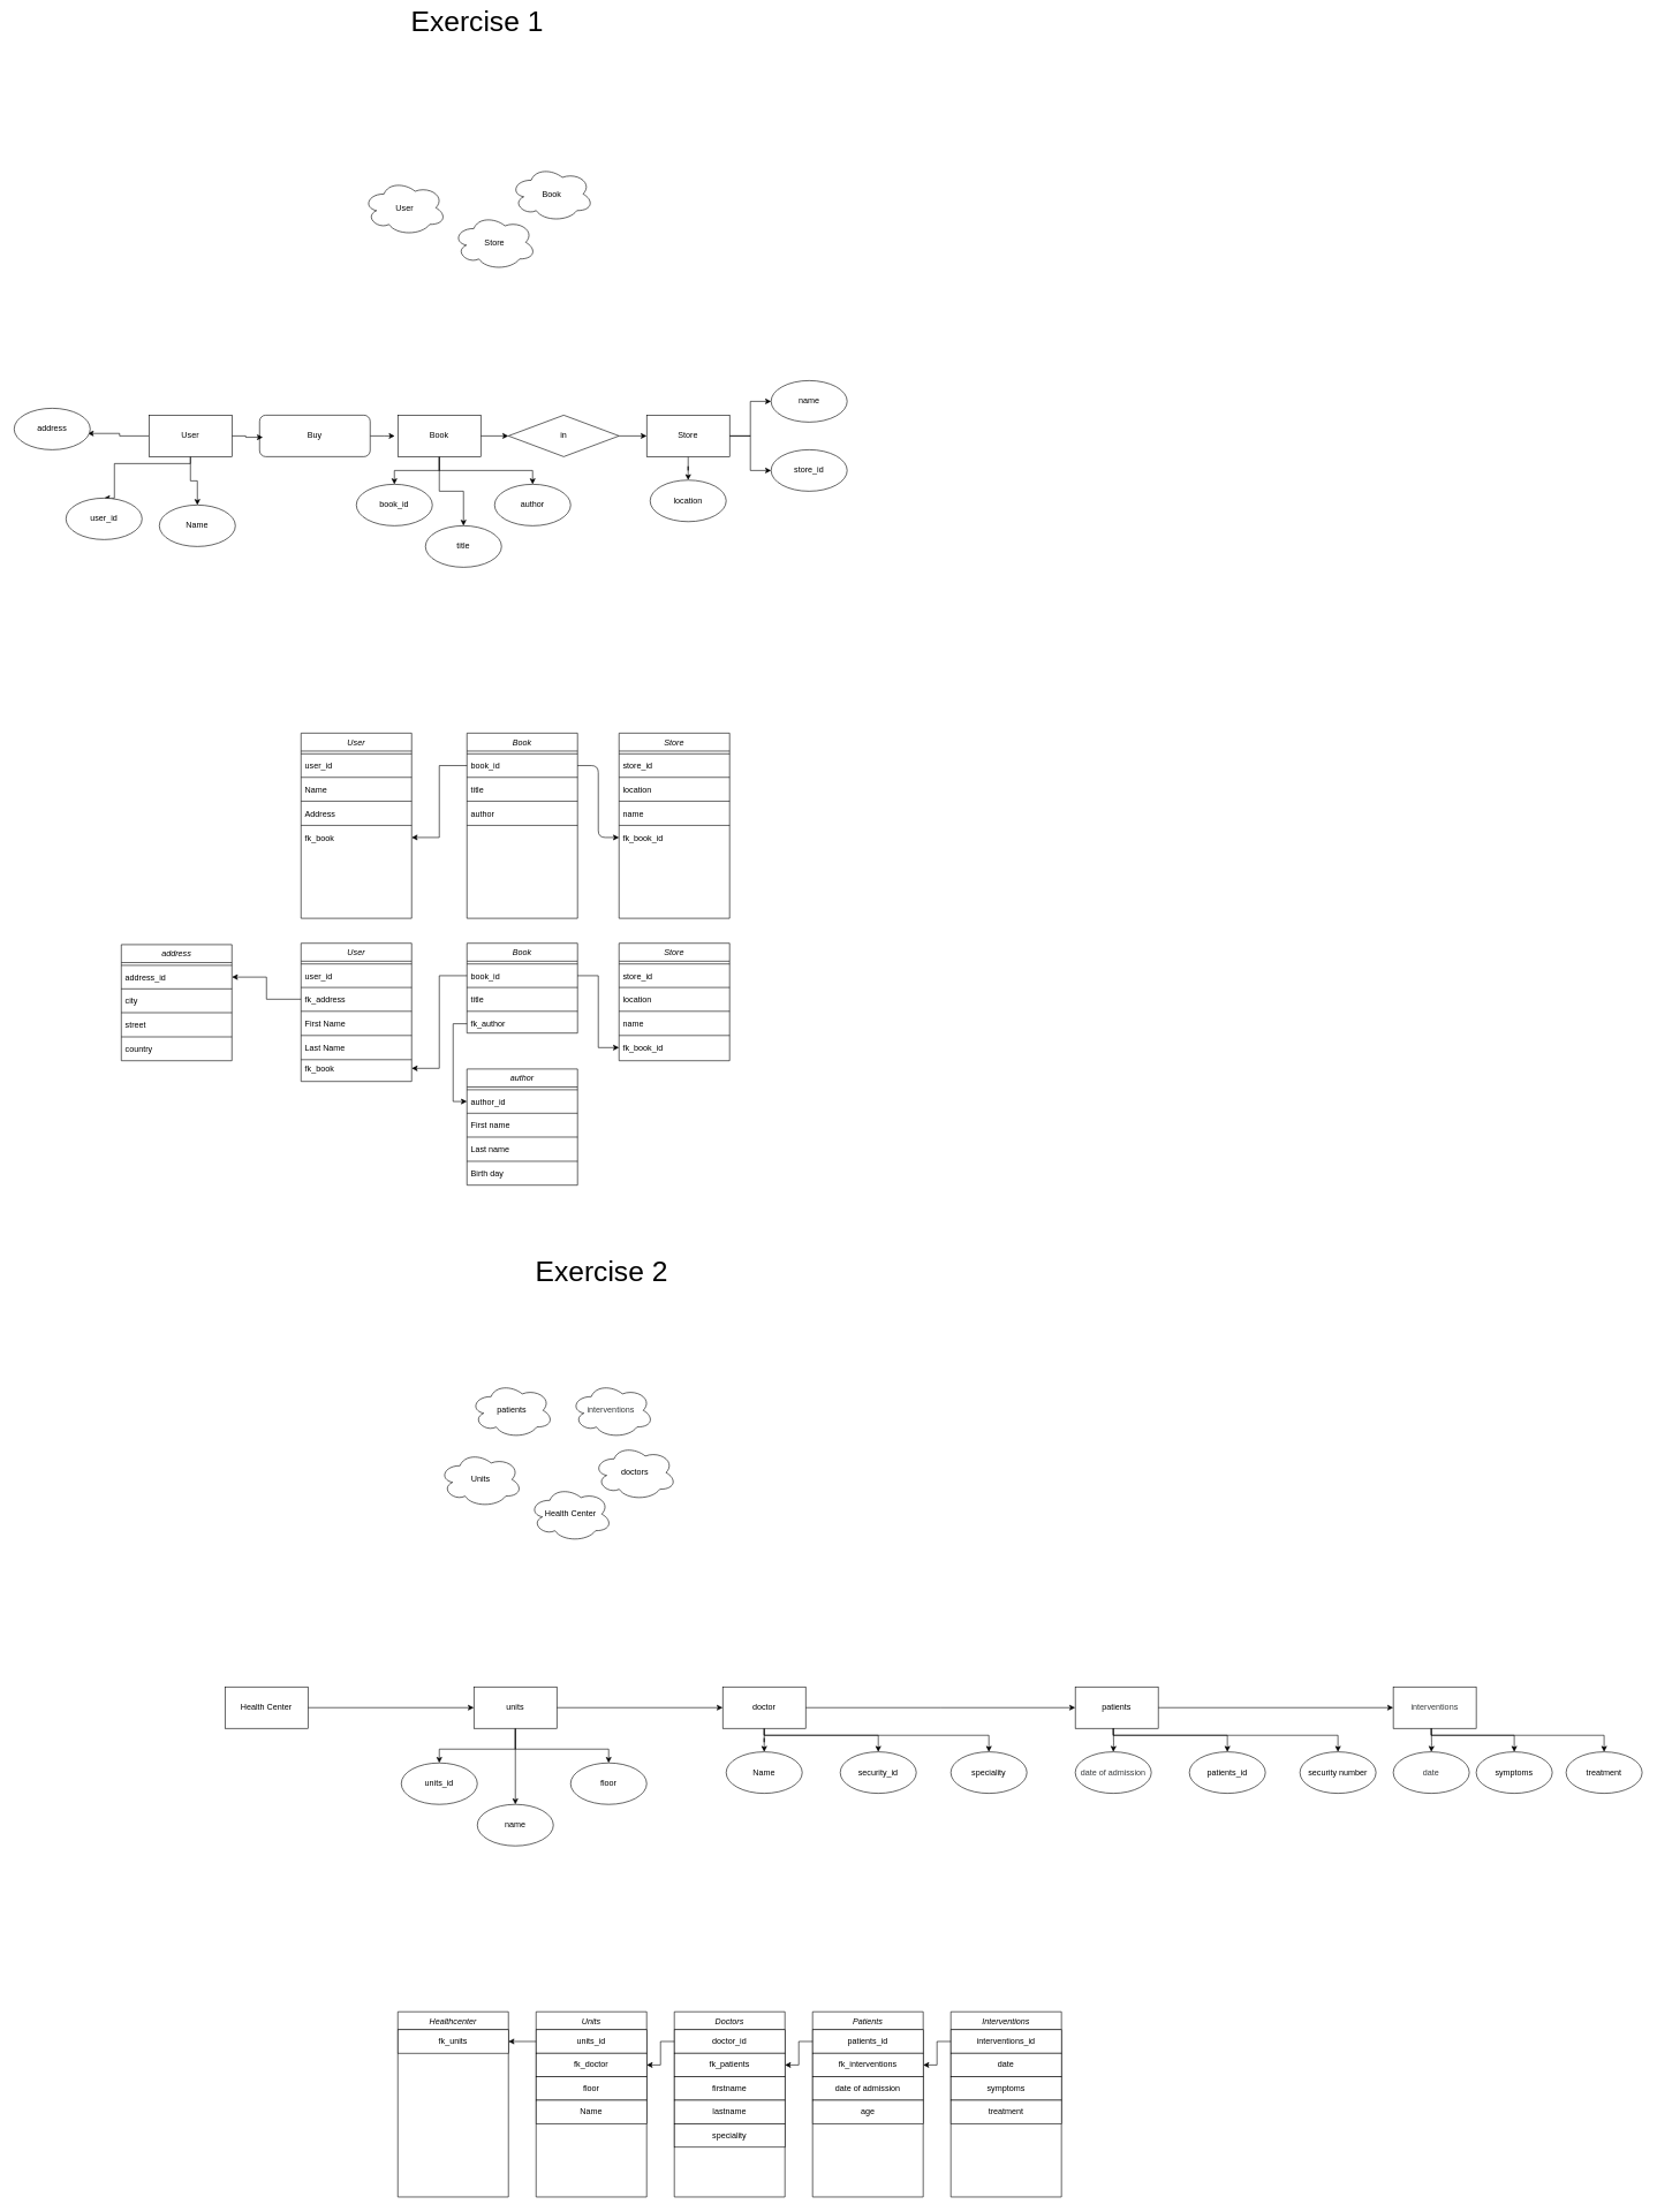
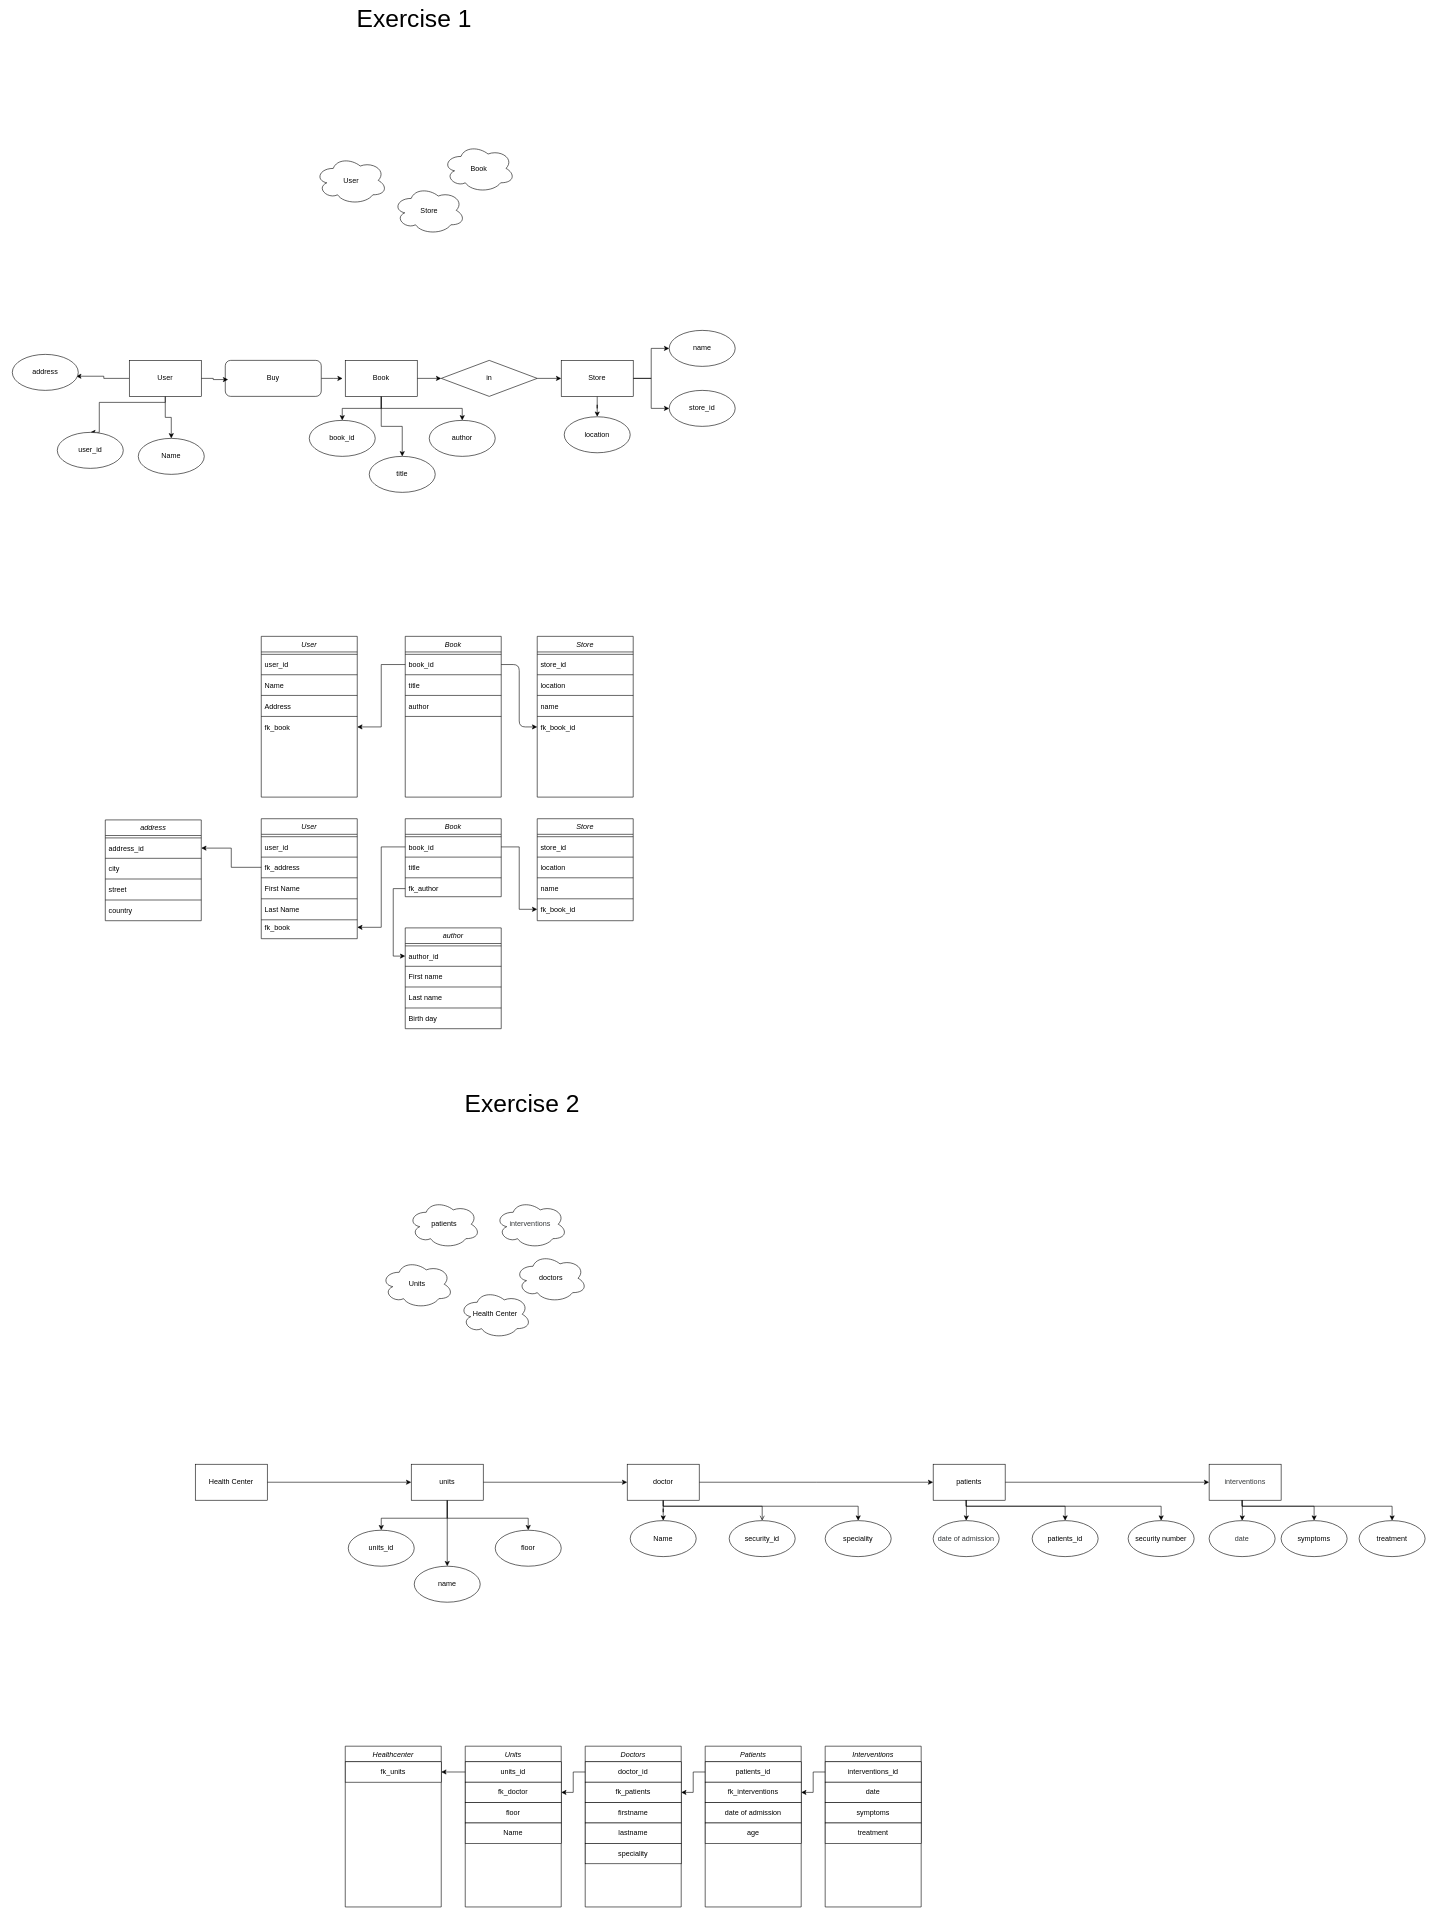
- <mxCell id="120" style="edgeStyle=orthogonalEdgeStyle;rounded=0;orthogonalLoop=1;jettySize=auto;html=1;" edge="1" parent="1" source="123" target="129"><mxGeometry relative="1" as="geometry"><Array as="points"><mxPoint x="1105" y="2510" /><mxPoint x="1270" y="2510" /></Array></mxGeometry></mxCell>
+ <mxCell id="120" style="edgeStyle=orthogonalEdgeStyle;rounded=0;orthogonalLoop=1;jettySize=auto;html=1;endArrow=open;" edge="1" parent="1" source="123" target="129"><mxGeometry relative="1" as="geometry"><Array as="points"><mxPoint x="1105" y="2510" /><mxPoint x="1270" y="2510" /></Array></mxGeometry></mxCell>
